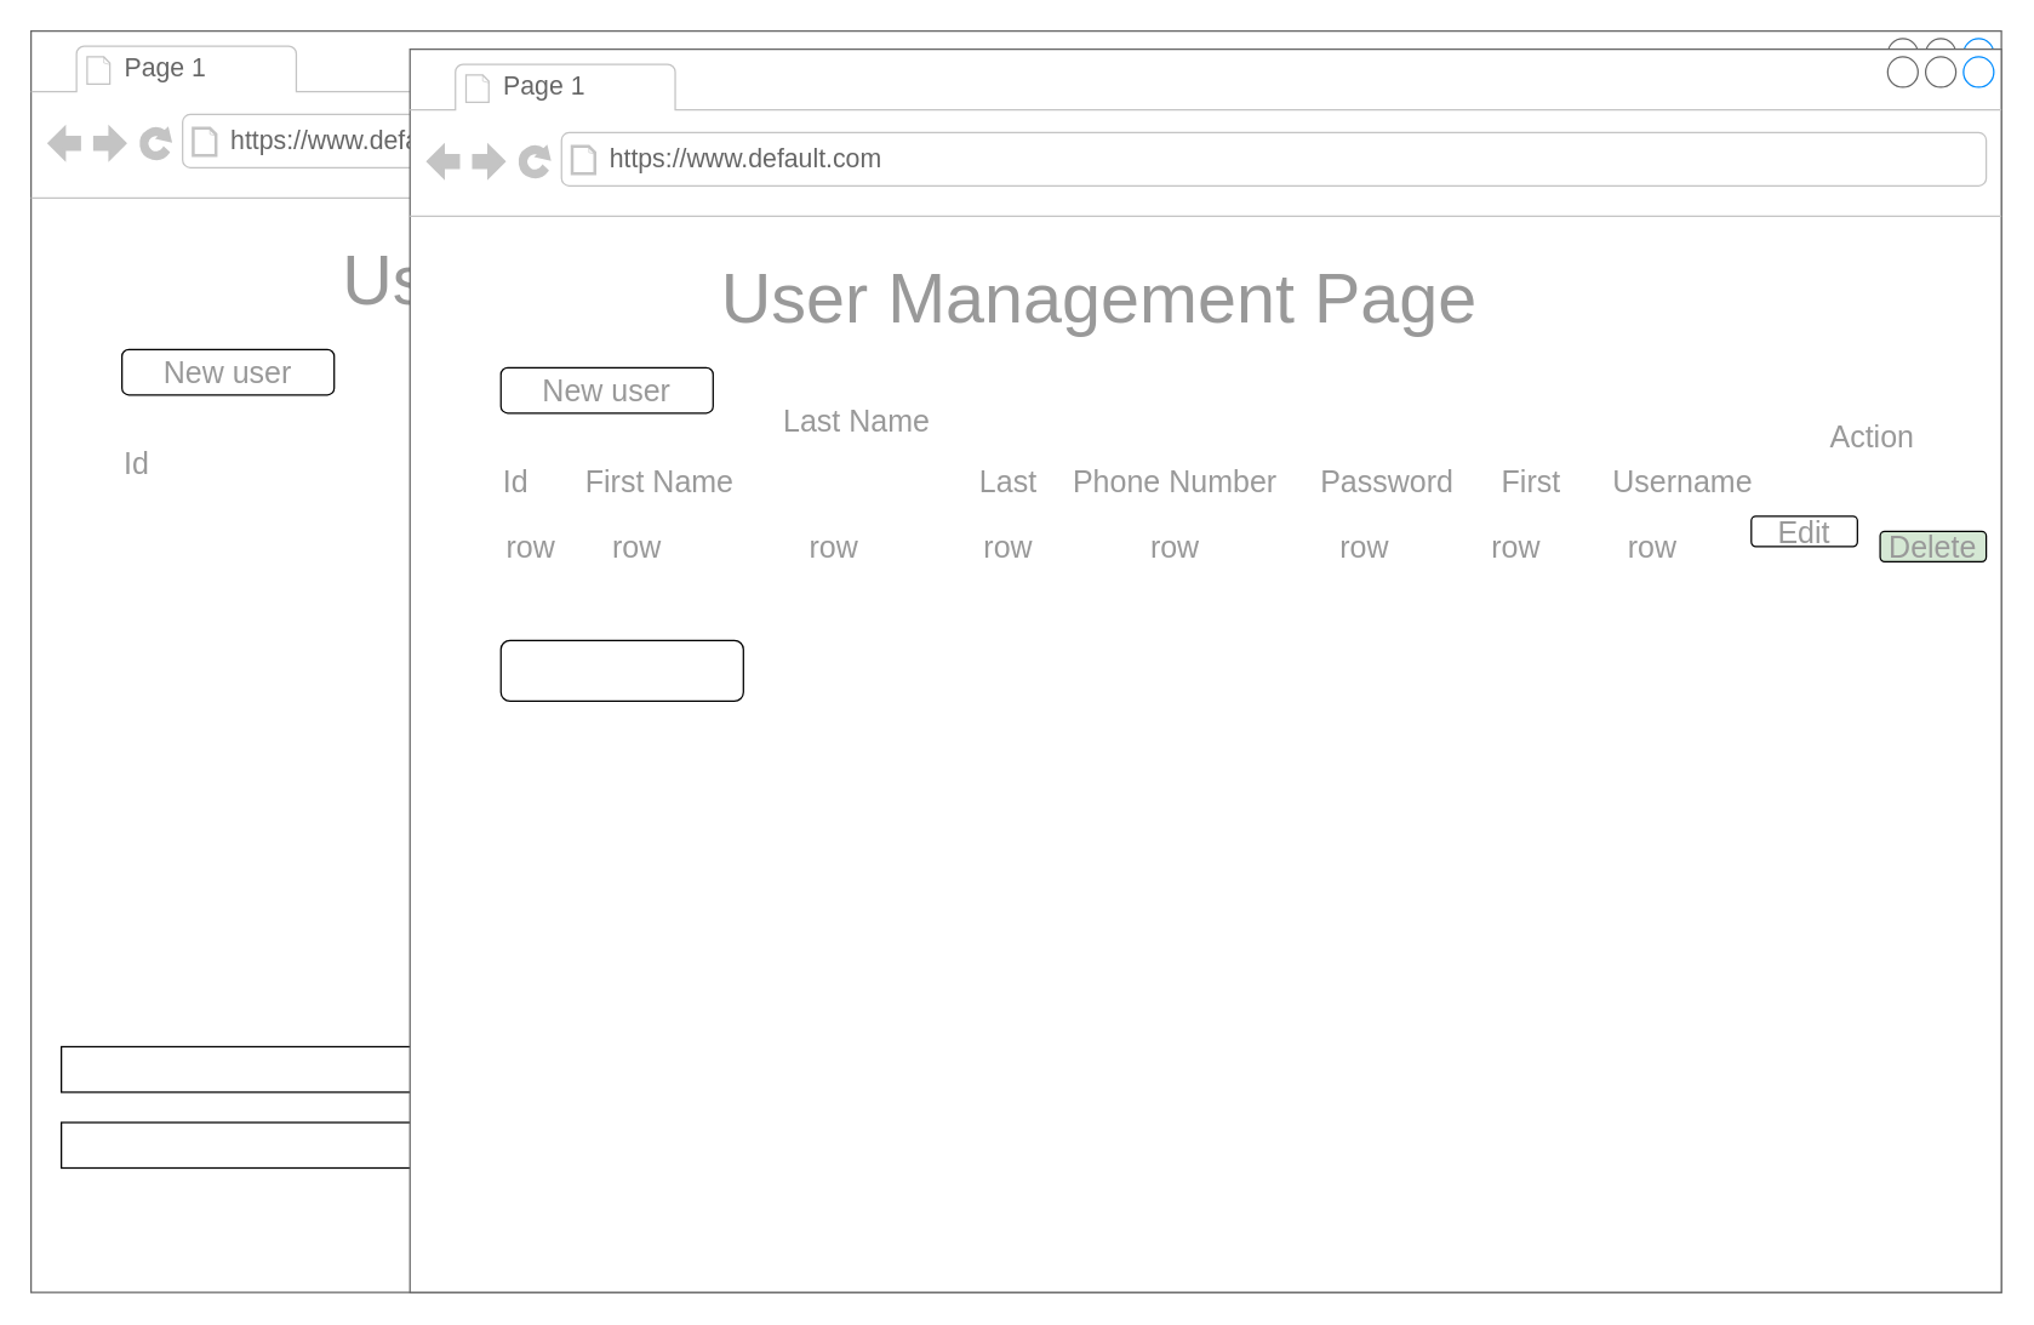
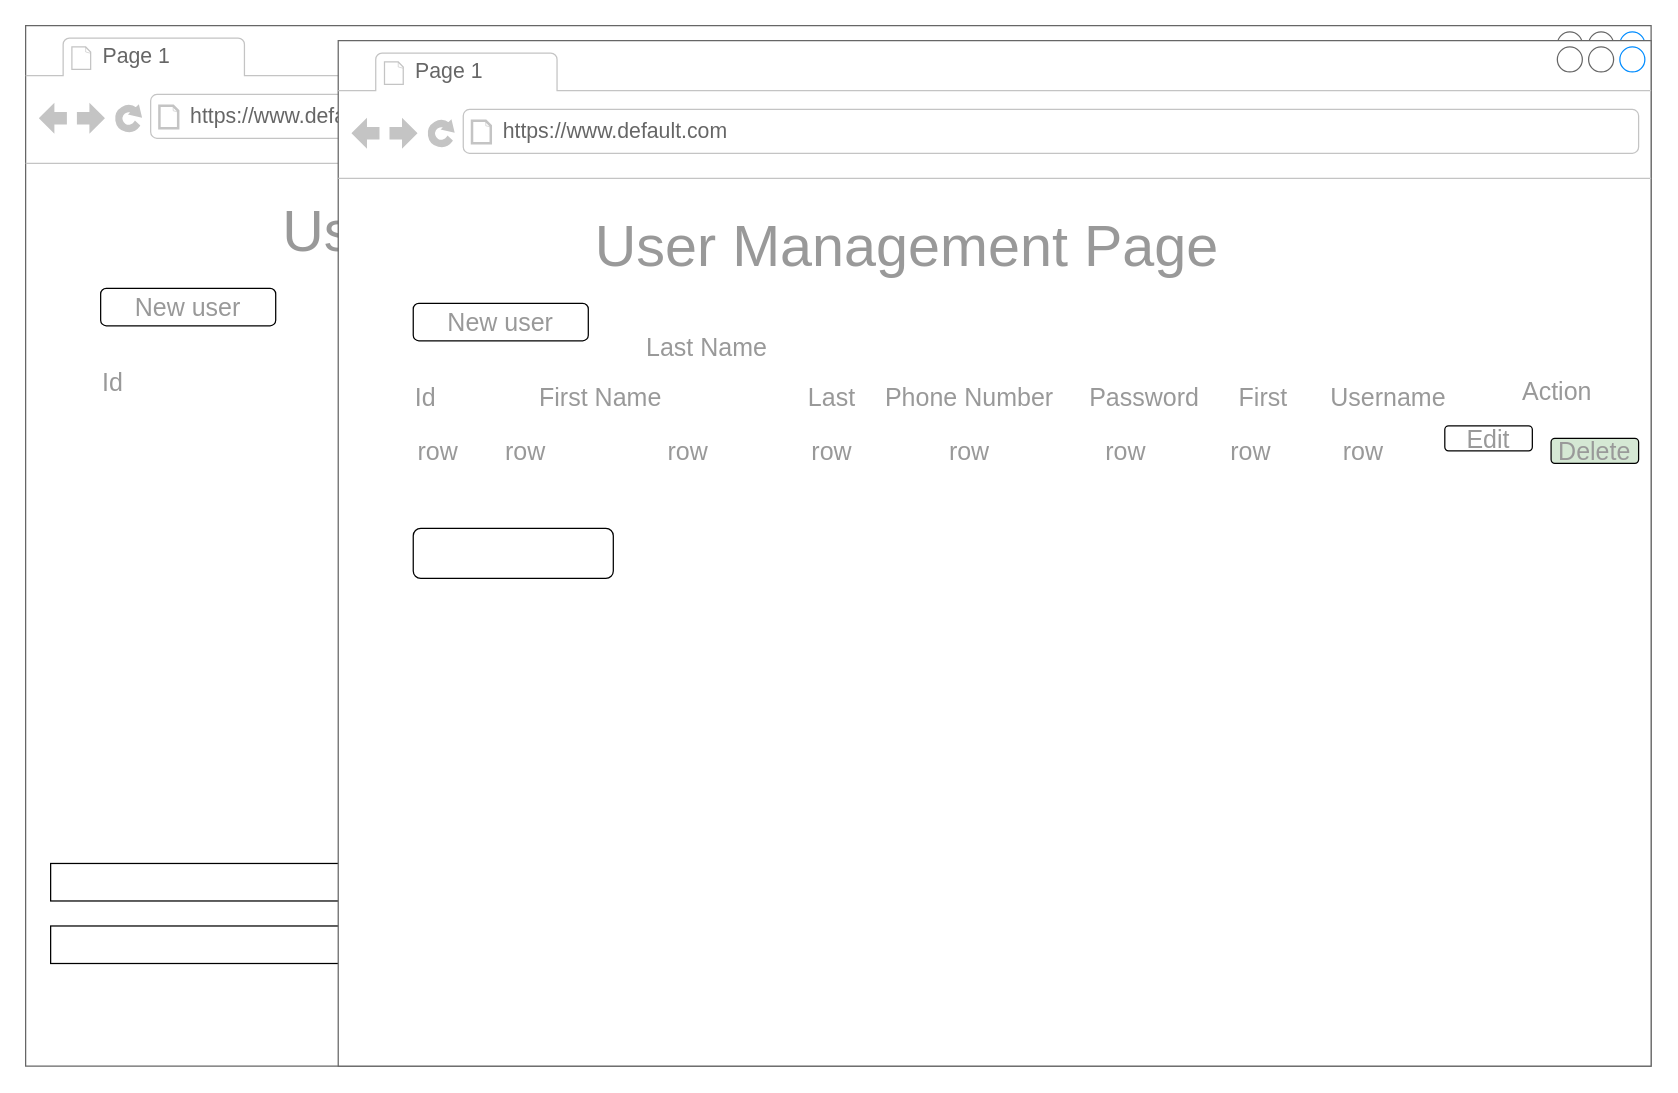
- <mxCell id="24" value="Action" style="text;html=1;strokeColor=none;fillColor=none;align=center;verticalAlign=middle;whiteSpace=wrap;rounded=0;fontSize=20;fontColor=#999999;" parent="11" vertex="1"><mxGeometry x="920" y="240" width="90" height="30" as="geometry" /></mxCell>
+ <mxCell id="24" value="Action" style="text;html=1;strokeColor=none;fillColor=none;align=center;verticalAlign=middle;whiteSpace=wrap;rounded=0;fontSize=20;fontColor=#999999;" parent="11" vertex="1"><mxGeometry x="930" y="265" width="90" height="30" as="geometry" /></mxCell>
- <mxCell id="18" value="First Name" style="text;html=1;strokeColor=none;fillColor=none;align=center;verticalAlign=middle;whiteSpace=wrap;rounded=0;fontSize=20;fontColor=#999999;" parent="11" vertex="1"><mxGeometry x="110" y="275" width="110" height="20" as="geometry" /></mxCell>
+ <mxCell id="18" value="First Name" style="text;html=1;strokeColor=none;fillColor=none;align=center;verticalAlign=middle;whiteSpace=wrap;rounded=0;fontSize=20;fontColor=#999999;" parent="11" vertex="1"><mxGeometry x="155" y="275" width="110" height="20" as="geometry" /></mxCell>
